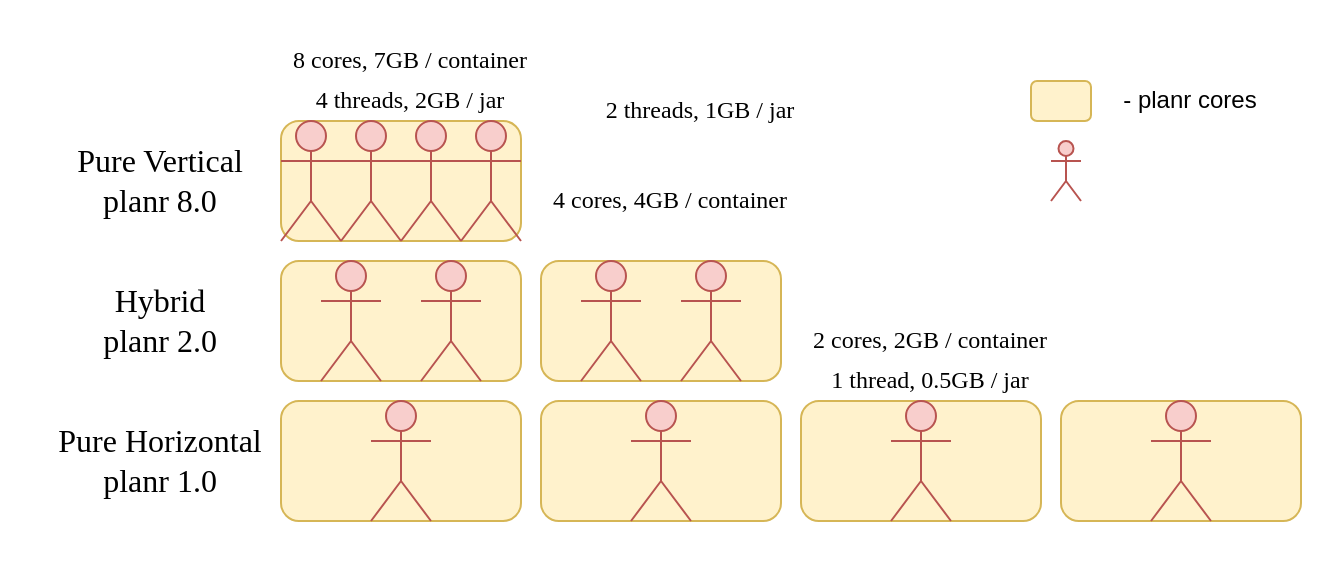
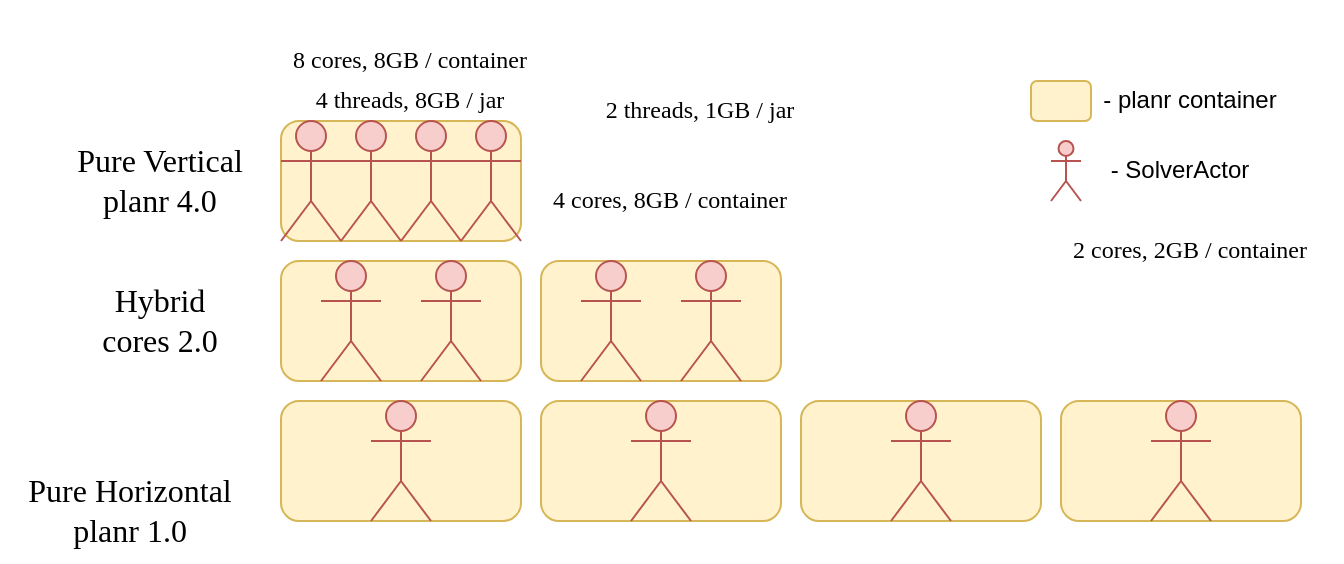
- <mxCell id="24" value="&lt;font face=&quot;Times New Roman&quot;&gt;8 cores, 7GB / container&lt;/font&gt;" style="text;html=1;strokeColor=none;fillColor=none;align=center;verticalAlign=middle;whiteSpace=wrap;rounded=0;" vertex="1" parent="1"><mxGeometry x="140" y="20" width="130" height="20" as="geometry" /></mxCell>
+ <mxCell id="24" value="&lt;font face=&quot;Times New Roman&quot;&gt;8 cores, 8GB / container&lt;/font&gt;" style="text;html=1;strokeColor=none;fillColor=none;align=center;verticalAlign=middle;whiteSpace=wrap;rounded=0;" vertex="1" parent="1"><mxGeometry x="140" y="20" width="130" height="20" as="geometry" /></mxCell>
- <mxCell id="25" value="&lt;font face=&quot;Times New Roman&quot;&gt;4 threads, 2GB / jar&lt;/font&gt;" style="text;html=1;strokeColor=none;fillColor=none;align=center;verticalAlign=middle;whiteSpace=wrap;rounded=0;" vertex="1" parent="1"><mxGeometry x="140" y="40" width="130" height="20" as="geometry" /></mxCell>
+ <mxCell id="25" value="&lt;font face=&quot;Times New Roman&quot;&gt;4 threads, 8GB / jar&lt;/font&gt;" style="text;html=1;strokeColor=none;fillColor=none;align=center;verticalAlign=middle;whiteSpace=wrap;rounded=0;" vertex="1" parent="1"><mxGeometry x="140" y="40" width="130" height="20" as="geometry" /></mxCell>
- <mxCell id="32" value="- planr cores" style="text;html=1;strokeColor=none;fillColor=none;align=center;verticalAlign=middle;whiteSpace=wrap;rounded=0;" vertex="1" parent="1"><mxGeometry x="540" y="40" width="110" height="20" as="geometry" /></mxCell>
+ <mxCell id="32" value="- planr container" style="text;html=1;strokeColor=none;fillColor=none;align=center;verticalAlign=middle;whiteSpace=wrap;rounded=0;" vertex="1" parent="1"><mxGeometry x="540" y="40" width="110" height="20" as="geometry" /></mxCell>
+ <mxCell id="33" value="- SolverActor" style="text;html=1;strokeColor=none;fillColor=none;align=center;verticalAlign=middle;whiteSpace=wrap;rounded=0;" vertex="1" parent="1"><mxGeometry x="545" y="75" width="90" height="20" as="geometry" /></mxCell>
- <mxCell id="23" value="&lt;font style=&quot;font-size: 16px&quot; face=&quot;Times New Roman&quot;&gt;Pure Vertical&lt;br&gt;planr 8.0&lt;/font&gt;" style="text;html=1;strokeColor=none;fillColor=none;align=center;verticalAlign=middle;whiteSpace=wrap;rounded=0;" vertex="1" parent="1"><mxGeometry x="20" y="80" width="120" height="20" as="geometry" /></mxCell>
+ <mxCell id="23" value="&lt;font style=&quot;font-size: 16px&quot; face=&quot;Times New Roman&quot;&gt;Pure Vertical&lt;br&gt;planr 4.0&lt;/font&gt;" style="text;html=1;strokeColor=none;fillColor=none;align=center;verticalAlign=middle;whiteSpace=wrap;rounded=0;" vertex="1" parent="1"><mxGeometry x="20" y="80" width="120" height="20" as="geometry" /></mxCell>
- <mxCell id="26" value="&lt;font face=&quot;Times New Roman&quot;&gt;4 cores, 4GB / container&lt;/font&gt;" style="text;html=1;strokeColor=none;fillColor=none;align=center;verticalAlign=middle;whiteSpace=wrap;rounded=0;" vertex="1" parent="1"><mxGeometry x="270" y="90" width="130" height="20" as="geometry" /></mxCell>
+ <mxCell id="26" value="&lt;font face=&quot;Times New Roman&quot;&gt;4 cores, 8GB / container&lt;/font&gt;" style="text;html=1;strokeColor=none;fillColor=none;align=center;verticalAlign=middle;whiteSpace=wrap;rounded=0;" vertex="1" parent="1"><mxGeometry x="270" y="90" width="130" height="20" as="geometry" /></mxCell>
- <mxCell id="22" value="&lt;font style=&quot;font-size: 16px&quot; face=&quot;Times New Roman&quot;&gt;Hybrid&lt;br&gt;planr 2.0&lt;/font&gt;" style="text;html=1;strokeColor=none;fillColor=none;align=center;verticalAlign=middle;whiteSpace=wrap;rounded=0;" vertex="1" parent="1"><mxGeometry x="20" y="150" width="120" height="20" as="geometry" /></mxCell>
+ <mxCell id="22" value="&lt;font style=&quot;font-size: 16px&quot; face=&quot;Times New Roman&quot;&gt;Hybrid&lt;br&gt;cores 2.0&lt;/font&gt;" style="text;html=1;strokeColor=none;fillColor=none;align=center;verticalAlign=middle;whiteSpace=wrap;rounded=0;" vertex="1" parent="1"><mxGeometry x="20" y="150" width="120" height="20" as="geometry" /></mxCell>
- <mxCell id="28" value="&lt;font face=&quot;Times New Roman&quot;&gt;2 cores, 2GB / container&lt;/font&gt;" style="text;html=1;strokeColor=none;fillColor=none;align=center;verticalAlign=middle;whiteSpace=wrap;rounded=0;" vertex="1" parent="1"><mxGeometry x="400" y="160" width="130" height="20" as="geometry" /></mxCell>
+ <mxCell id="28" value="&lt;font face=&quot;Times New Roman&quot;&gt;2 cores, 2GB / container&lt;/font&gt;" style="text;html=1;strokeColor=none;fillColor=none;align=center;verticalAlign=middle;whiteSpace=wrap;rounded=0;" vertex="1" parent="1"><mxGeometry x="530" y="115" width="130" height="20" as="geometry" /></mxCell>
- <mxCell id="29" value="&lt;font face=&quot;Times New Roman&quot;&gt;1 thread, 0.5GB / jar&lt;/font&gt;" style="text;html=1;strokeColor=none;fillColor=none;align=center;verticalAlign=middle;whiteSpace=wrap;rounded=0;" vertex="1" parent="1"><mxGeometry x="400" y="180" width="130" height="20" as="geometry" /></mxCell>
- <mxCell id="21" value="&lt;font style=&quot;font-size: 16px&quot; face=&quot;Times New Roman&quot;&gt;Pure Horizontal&lt;br&gt;planr 1.0&lt;/font&gt;" style="text;html=1;strokeColor=none;fillColor=none;align=center;verticalAlign=middle;whiteSpace=wrap;rounded=0;" vertex="1" parent="1"><mxGeometry x="20" y="220" width="120" height="20" as="geometry" /></mxCell>
+ <mxCell id="21" value="&lt;font style=&quot;font-size: 16px&quot; face=&quot;Times New Roman&quot;&gt;Pure Horizontal&lt;br&gt;planr 1.0&lt;/font&gt;" style="text;html=1;strokeColor=none;fillColor=none;align=center;verticalAlign=middle;whiteSpace=wrap;rounded=0;" vertex="1" parent="1"><mxGeometry x="5" y="245" width="120" height="20" as="geometry" /></mxCell>
